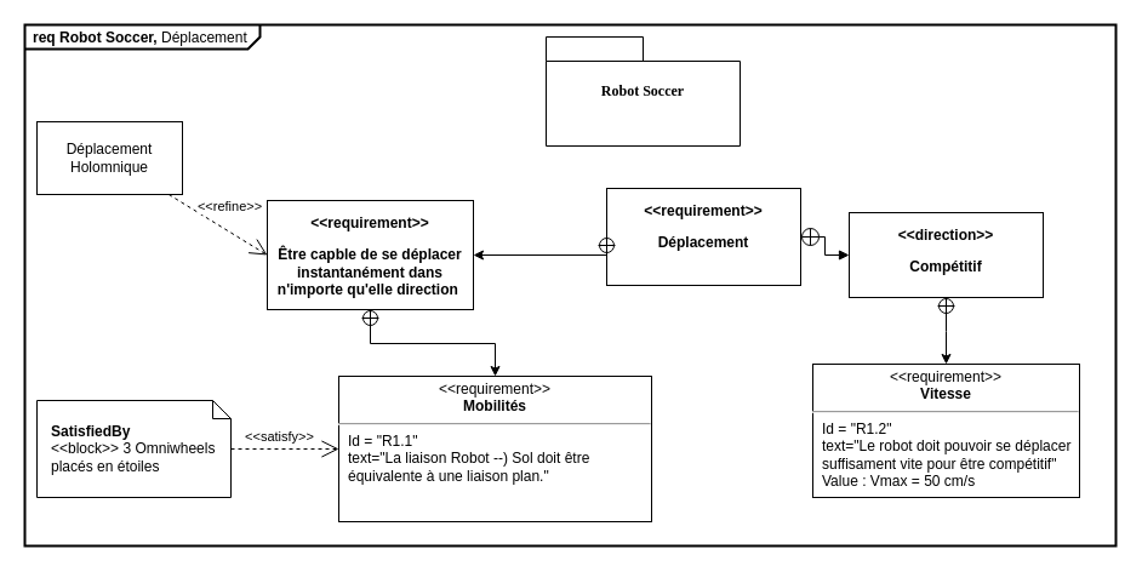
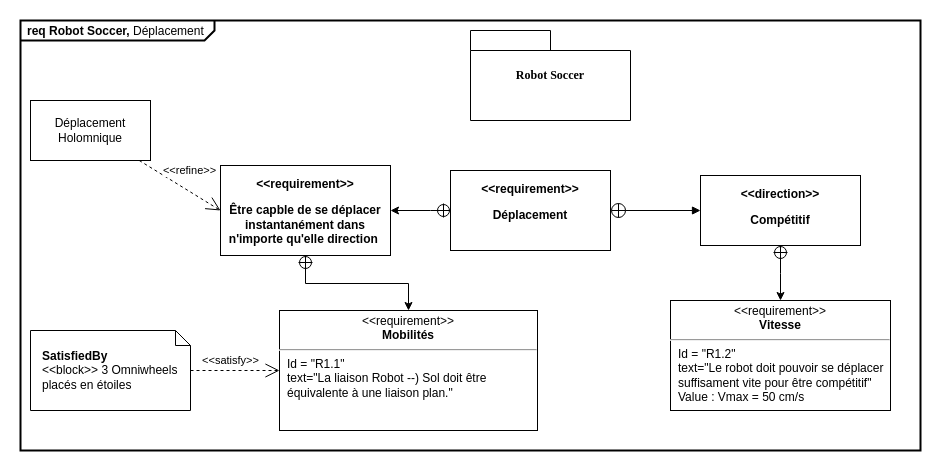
- <mxCell id="3" value="&lt;font face=&quot;Poppins&quot;&gt;Robot Soccer&lt;/font&gt;" style="shape=folder;tabWidth=80;tabHeight=20;tabPosition=left;strokeWidth=1;html=1;whiteSpace=wrap;align=center;fontSize=12;fontStyle=1" parent="1" vertex="1"><mxGeometry x="450" y="30" width="160" height="90" as="geometry" /></mxCell>
+ <mxCell id="3" value="&lt;font face=&quot;Poppins&quot;&gt;Robot Soccer&lt;/font&gt;" style="shape=folder;tabWidth=80;tabHeight=20;tabPosition=left;strokeWidth=1;html=1;whiteSpace=wrap;align=center;fontSize=12;fontStyle=1" parent="1" vertex="1"><mxGeometry x="470" y="30" width="160" height="90" as="geometry" /></mxCell>
- <mxCell id="4" value="&lt;p&gt;&amp;lt;&amp;lt;requirement&amp;gt;&amp;gt;&lt;/p&gt;&lt;p&gt;Déplacement&lt;/p&gt;" style="shape=rect;html=1;overflow=fill;whiteSpace=wrap;align=center;fontStyle=1;strokeWidth=1;" parent="1" vertex="1"><mxGeometry x="500" y="155" width="160" height="80" as="geometry" /></mxCell>
+ <mxCell id="4" value="&lt;p&gt;&amp;lt;&amp;lt;requirement&amp;gt;&amp;gt;&lt;/p&gt;&lt;p&gt;Déplacement&lt;/p&gt;" style="shape=rect;html=1;overflow=fill;whiteSpace=wrap;align=center;fontStyle=1;strokeWidth=1;" parent="1" vertex="1"><mxGeometry x="450" y="170" width="160" height="80" as="geometry" /></mxCell>
